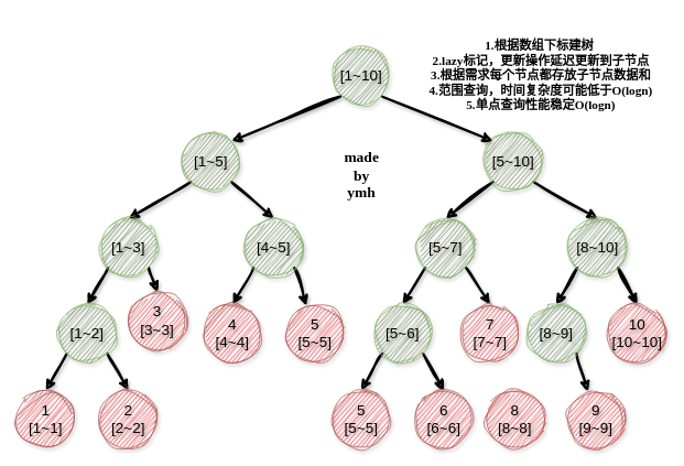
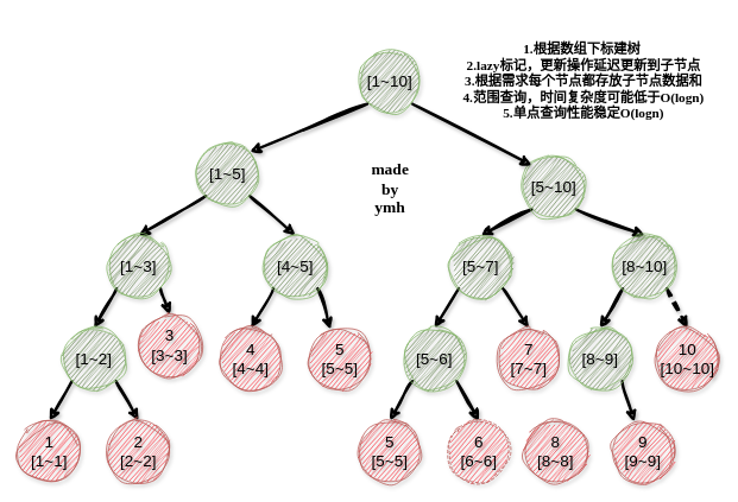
- <mxCell id="4" value="[5~10]" style="ellipse;whiteSpace=wrap;html=1;aspect=fixed;fontSize=18;fillColor=#587A45;strokeColor=#82b366;shadow=1;textShadow=1;labelBorderColor=none;labelBackgroundColor=none;sketch=1;curveFitting=1;jiggle=2;" vertex="1" parent="1"><mxGeometry x="586" y="160" width="70" height="70" as="geometry" /></mxCell>
+ <mxCell id="4" value="[5~10]" style="ellipse;whiteSpace=wrap;html=1;aspect=fixed;fontSize=18;fillColor=#587A45;strokeColor=#82b366;shadow=1;textShadow=1;labelBorderColor=none;labelBackgroundColor=none;sketch=1;curveFitting=1;jiggle=2;" vertex="1" parent="1"><mxGeometry x="586" y="175" width="70" height="70" as="geometry" /></mxCell>
- <mxCell id="15" style="rounded=0;orthogonalLoop=1;jettySize=auto;html=1;exitX=1;exitY=1;exitDx=0;exitDy=0;entryX=0.5;entryY=0;entryDx=0;entryDy=0;strokeWidth=3;shadow=1;strokeColor=default;sketch=1;curveFitting=1;jiggle=2;" edge="1" parent="1" source="17" target="25"><mxGeometry relative="1" as="geometry" /></mxCell>
+ <mxCell id="15" style="rounded=0;orthogonalLoop=1;jettySize=auto;html=1;exitX=1;exitY=1;exitDx=0;exitDy=0;entryX=0.5;entryY=0;entryDx=0;entryDy=0;strokeWidth=3;shadow=1;strokeColor=default;sketch=1;curveFitting=1;jiggle=2;dashed=1;" edge="1" parent="1" source="17" target="25"><mxGeometry relative="1" as="geometry" /></mxCell>
- <mxCell id="37" value="&lt;div style=&quot;font-size: 18px;&quot;&gt;6&lt;/div&gt;&lt;div style=&quot;font-size: 18px;&quot;&gt;[6~6]&lt;/div&gt;" style="ellipse;whiteSpace=wrap;html=1;aspect=fixed;fontSize=18;fillColor=#F8202F;strokeColor=#b85450;shadow=1;textShadow=1;labelBorderColor=none;labelBackgroundColor=none;sketch=1;curveFitting=1;jiggle=2;" vertex="1" parent="1"><mxGeometry x="502" y="472" width="70" height="70" as="geometry" /></mxCell>
+ <mxCell id="37" value="&lt;div style=&quot;font-size: 18px;&quot;&gt;6&lt;/div&gt;&lt;div style=&quot;font-size: 18px;&quot;&gt;[6~6]&lt;/div&gt;" style="ellipse;whiteSpace=wrap;html=1;aspect=fixed;fontSize=18;fillColor=#F8202F;strokeColor=#b85450;shadow=1;textShadow=1;labelBorderColor=none;labelBackgroundColor=none;sketch=1;curveFitting=1;jiggle=2;dashed=1;" vertex="1" parent="1"><mxGeometry x="502" y="472" width="70" height="70" as="geometry" /></mxCell>
